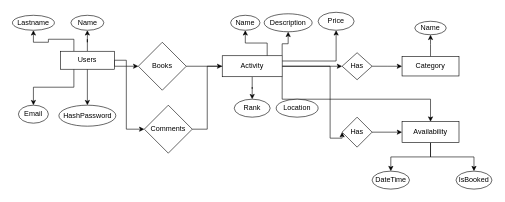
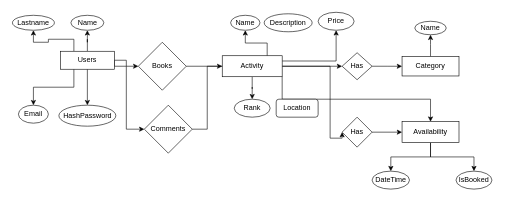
- <mxCell id="16" style="edgeStyle=orthogonalEdgeStyle;rounded=0;orthogonalLoop=1;jettySize=auto;html=1;exitX=1;exitY=0;exitDx=0;exitDy=0;" edge="1" parent="1" source="22" target="26"><mxGeometry relative="1" as="geometry"><mxPoint x="500" y="25" as="targetPoint" /></mxGeometry></mxCell>
- <mxCell id="28" value="Location" style="ellipse;whiteSpace=wrap;html=1;" vertex="1" parent="1"><mxGeometry x="460" y="165" width="70" height="30" as="geometry" /></mxCell>
+ <mxCell id="28" value="Location" style="whiteSpace=wrap;html=1;rounded=1;" vertex="1" parent="1"><mxGeometry x="460" y="165" width="70" height="30" as="geometry" /></mxCell>
